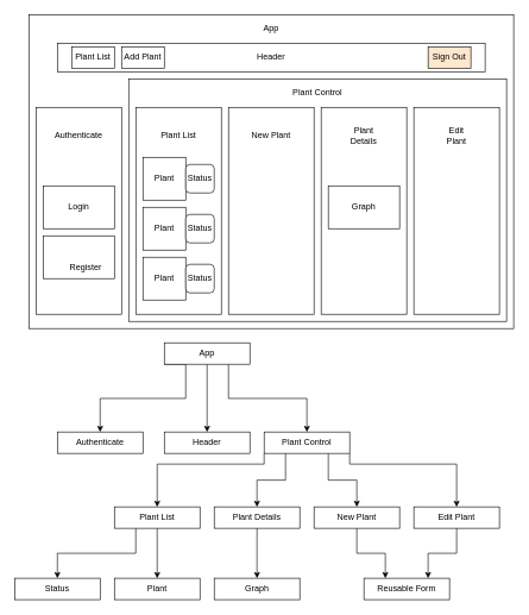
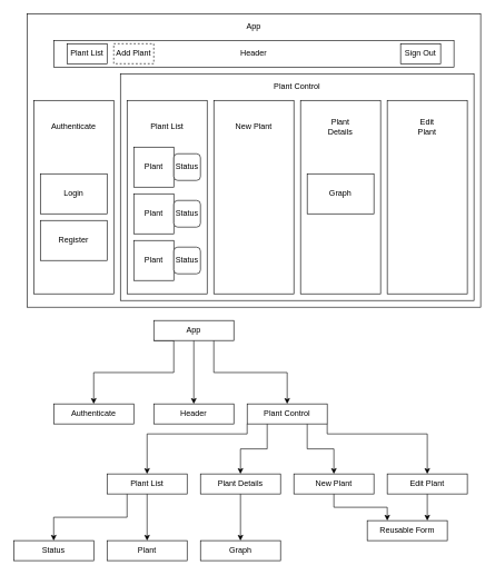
- <mxCell id="33" value="Add Plant" style="rounded=0;whiteSpace=wrap;html=1;" vertex="1" parent="1"><mxGeometry x="170" y="65" width="60" height="30" as="geometry" /></mxCell>
+ <mxCell id="33" value="Add Plant" style="rounded=0;whiteSpace=wrap;html=1;dashed=1;" vertex="1" parent="1"><mxGeometry x="170" y="65" width="60" height="30" as="geometry" /></mxCell>
- <mxCell id="26" value="Sign Out" style="rounded=0;whiteSpace=wrap;html=1;fillColor=#ffe6cc;" vertex="1" parent="1"><mxGeometry x="600" y="65" width="60" height="30" as="geometry" /></mxCell>
+ <mxCell id="26" value="Sign Out" style="rounded=0;whiteSpace=wrap;html=1;" vertex="1" parent="1"><mxGeometry x="600" y="65" width="60" height="30" as="geometry" /></mxCell>
- <mxCell id="14" value="Register" style="text;html=1;strokeColor=none;fillColor=none;align=center;verticalAlign=middle;whiteSpace=wrap;rounded=0;" vertex="1" parent="1"><mxGeometry x="100" y="365" width="40" height="20" as="geometry" /></mxCell>
+ <mxCell id="14" value="Register" style="text;html=1;strokeColor=none;fillColor=none;align=center;verticalAlign=middle;whiteSpace=wrap;rounded=0;" vertex="1" parent="1"><mxGeometry x="90" y="350" width="40" height="20" as="geometry" /></mxCell>
- <mxCell id="46" value="Reusable Form" style="rounded=0;whiteSpace=wrap;html=1;" vertex="1" parent="1"><mxGeometry x="510" y="810" width="120" height="30" as="geometry" /></mxCell>
+ <mxCell id="46" value="Reusable Form" style="rounded=0;whiteSpace=wrap;html=1;" vertex="1" parent="1"><mxGeometry x="550" y="780" width="120" height="30" as="geometry" /></mxCell>
